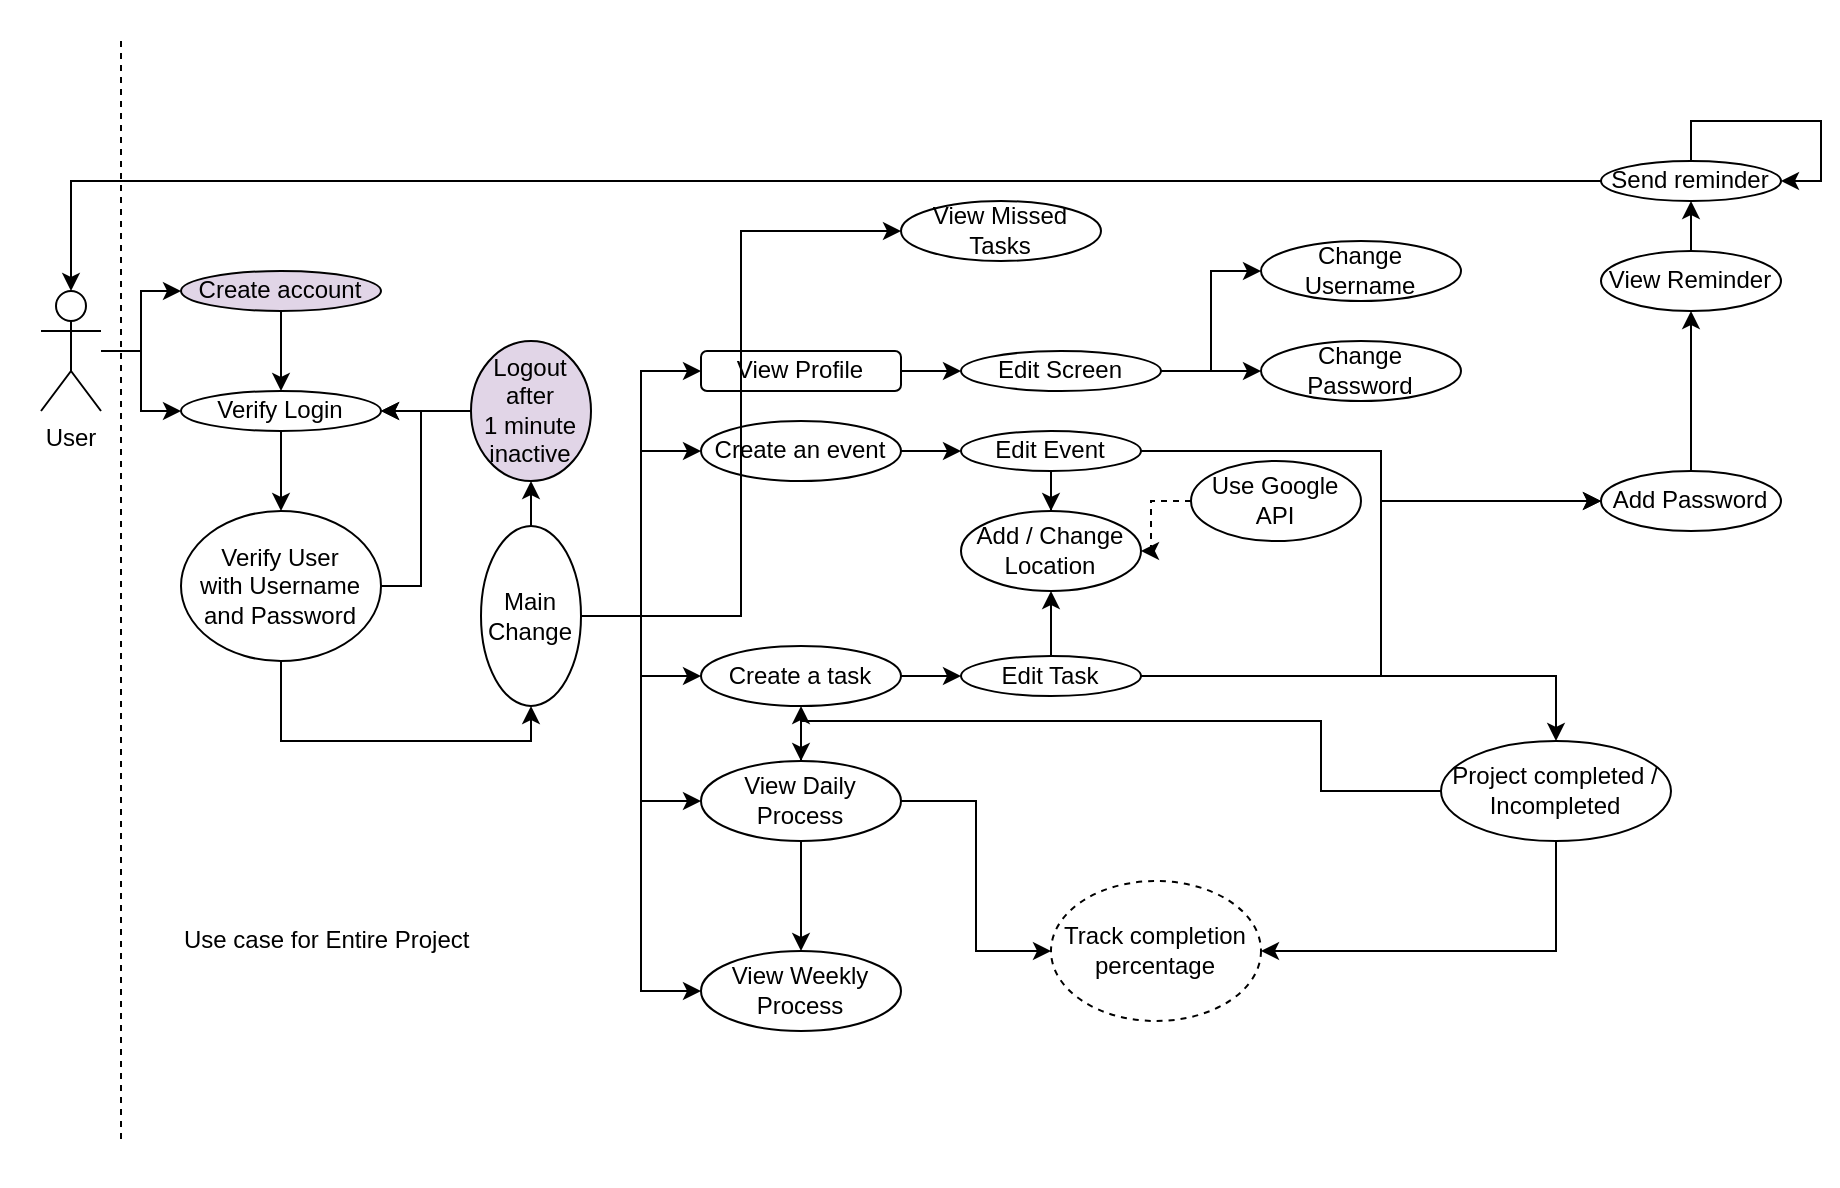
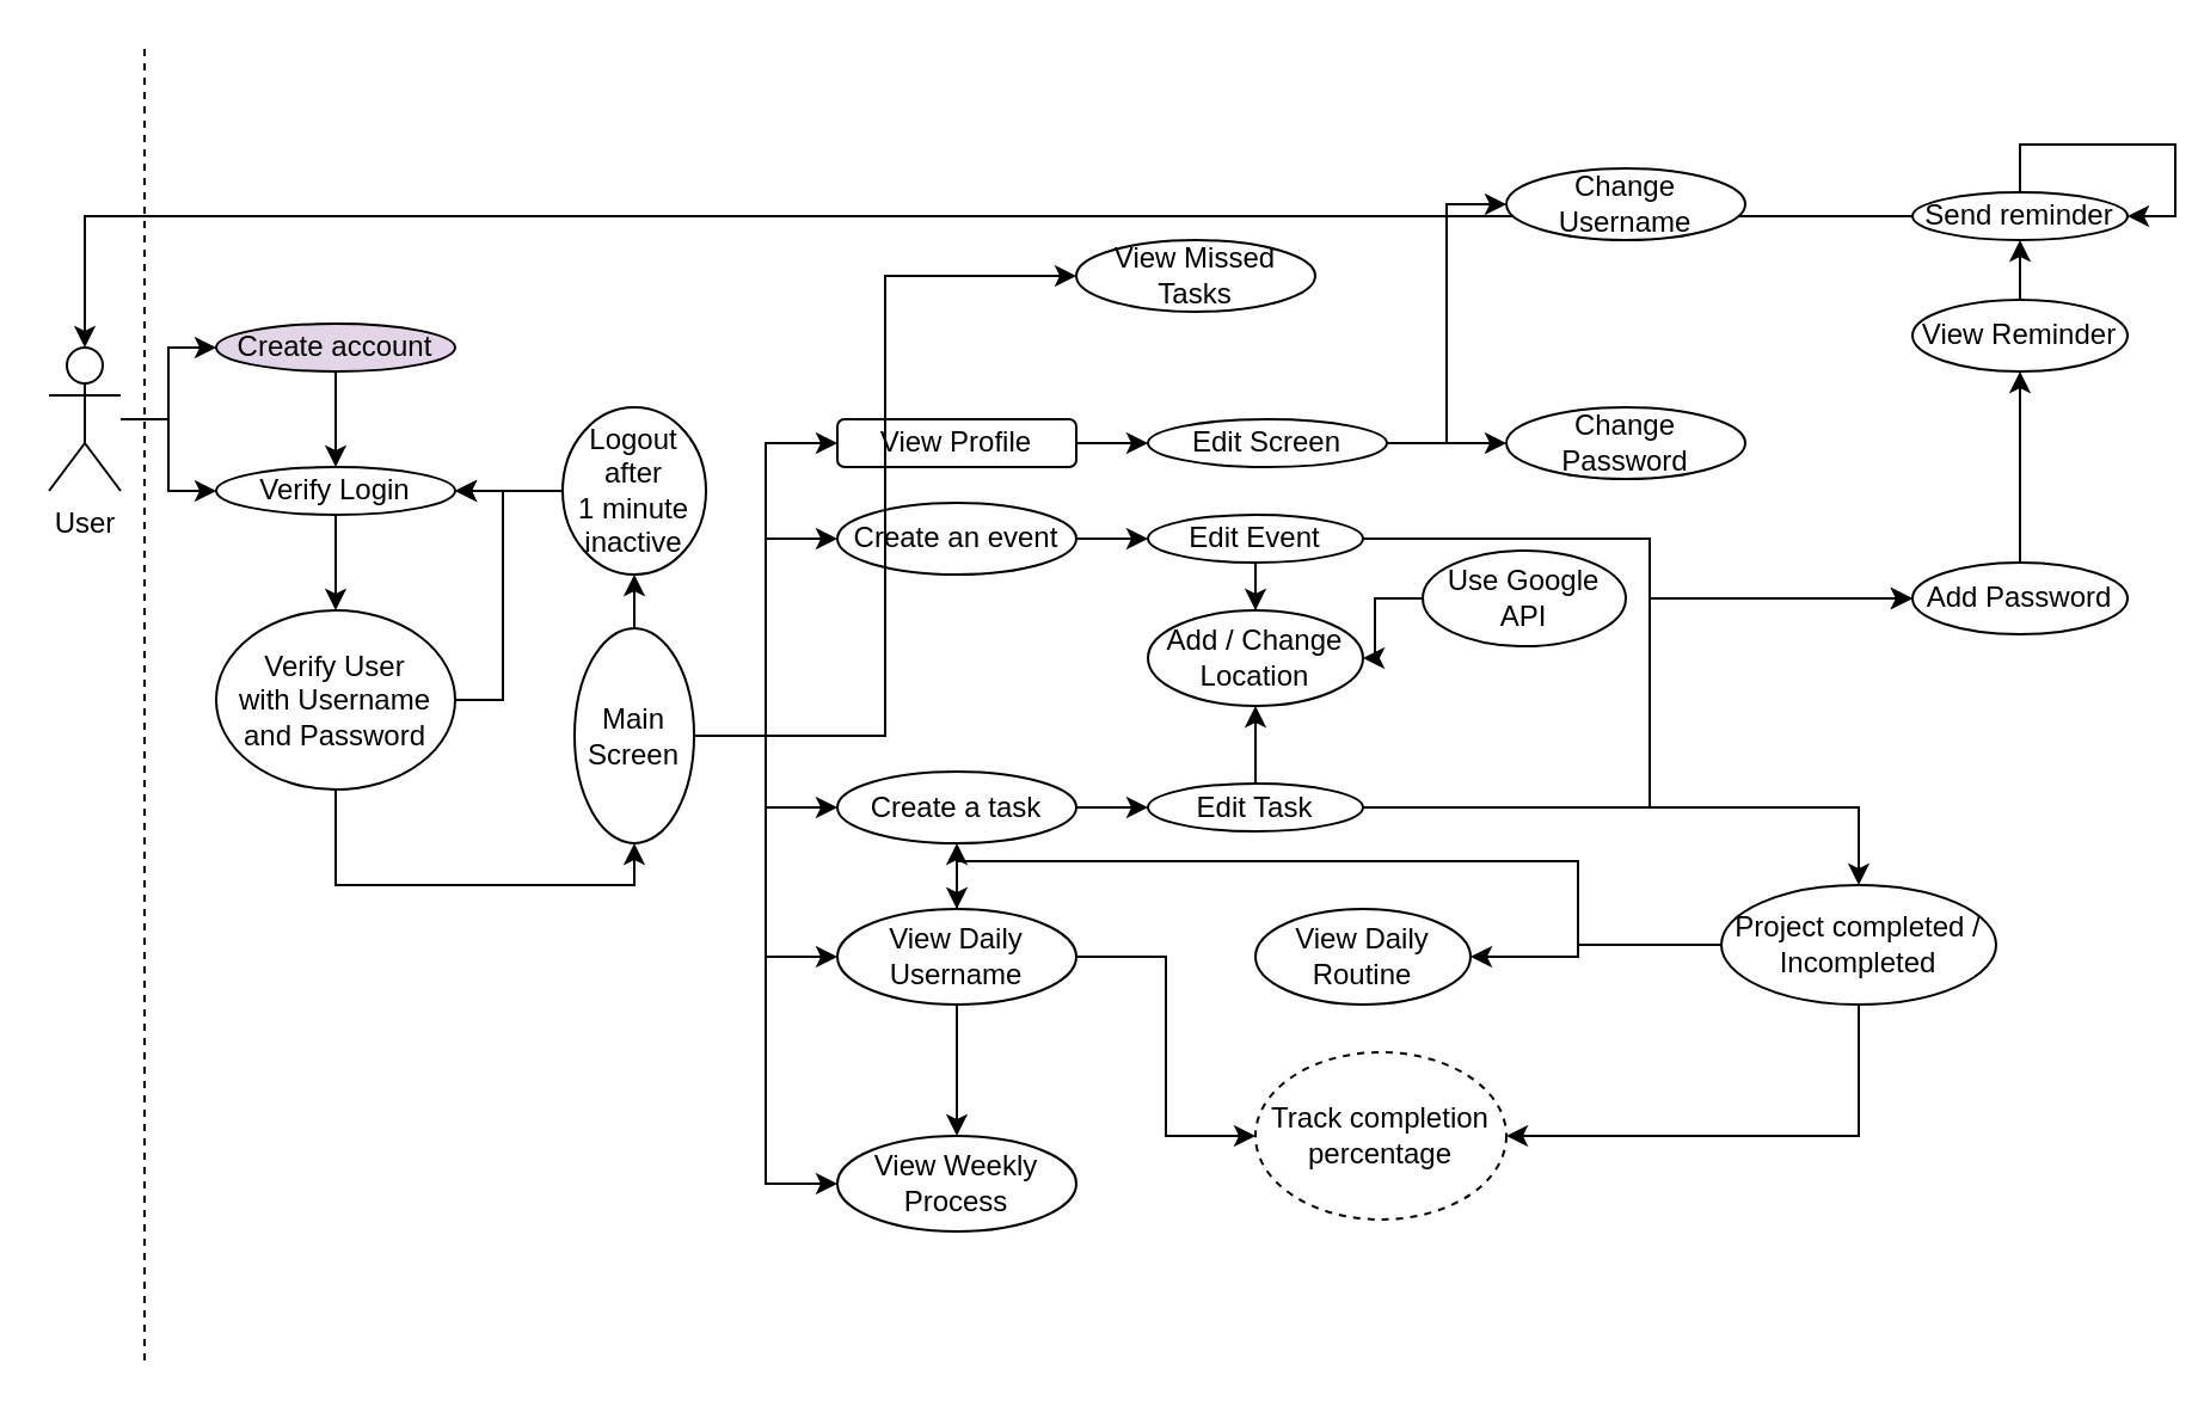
- <mxCell id="18" value="Change Username" style="ellipse;whiteSpace=wrap;html=1;" vertex="1" parent="1"><mxGeometry x="630" y="120" width="100" height="30" as="geometry" /></mxCell>
+ <mxCell id="18" value="Change Username" style="ellipse;whiteSpace=wrap;html=1;" vertex="1" parent="1"><mxGeometry x="630" y="70" width="100" height="30" as="geometry" /></mxCell>
- <mxCell id="60" value="Logout&lt;br&gt;after&lt;br&gt;1 minute&lt;br&gt;inactive" style="ellipse;whiteSpace=wrap;html=1;fillColor=#e1d5e7;" vertex="1" parent="1"><mxGeometry x="235" y="170" width="60" height="70" as="geometry" /></mxCell>
+ <mxCell id="60" value="Logout&lt;br&gt;after&lt;br&gt;1 minute&lt;br&gt;inactive" style="ellipse;whiteSpace=wrap;html=1;" vertex="1" parent="1"><mxGeometry x="235" y="170" width="60" height="70" as="geometry" /></mxCell>
- <mxCell id="62" style="edgeStyle=orthogonalEdgeStyle;rounded=0;orthogonalLoop=1;jettySize=auto;html=1;entryX=1;entryY=0.5;entryDx=0;entryDy=0;dashed=1;" edge="1" parent="1" source="63" target="61"><mxGeometry relative="1" as="geometry" /></mxCell>
+ <mxCell id="62" style="edgeStyle=orthogonalEdgeStyle;rounded=0;orthogonalLoop=1;jettySize=auto;html=1;entryX=1;entryY=0.5;entryDx=0;entryDy=0;" edge="1" parent="1" source="63" target="61"><mxGeometry relative="1" as="geometry" /></mxCell>
- <mxCell id="48" value="Main Change" style="ellipse;whiteSpace=wrap;html=1;" vertex="1" parent="1"><mxGeometry x="240" y="262.5" width="50" height="90" as="geometry" /></mxCell>
+ <mxCell id="48" value="Main Screen" style="ellipse;whiteSpace=wrap;html=1;" vertex="1" parent="1"><mxGeometry x="240" y="262.5" width="50" height="90" as="geometry" /></mxCell>
- <mxCell id="25" value="View Daily Process" style="ellipse;whiteSpace=wrap;html=1;" vertex="1" parent="1"><mxGeometry x="350" y="380" width="100" height="40" as="geometry" /></mxCell>
+ <mxCell id="25" value="View Daily Username" style="ellipse;whiteSpace=wrap;html=1;" vertex="1" parent="1"><mxGeometry x="350" y="380" width="100" height="40" as="geometry" /></mxCell>
+ <mxCell id="39" value="View Daily Routine" style="ellipse;whiteSpace=wrap;html=1;" vertex="1" parent="1"><mxGeometry x="525" y="380" width="90" height="40" as="geometry" /></mxCell>
+ <mxCell id="56" style="edgeStyle=orthogonalEdgeStyle;rounded=0;orthogonalLoop=1;jettySize=auto;html=1;entryX=1;entryY=0.5;entryDx=0;entryDy=0;" edge="1" parent="1" source="57" target="39"><mxGeometry relative="1" as="geometry"><Array as="points"><mxPoint x="660" y="395" /><mxPoint x="660" y="400" /></Array></mxGeometry></mxCell>
- <mxCell id="40" value="Use case for Entire Project" style="text;html=1;resizable=0;points=[];autosize=1;align=left;verticalAlign=top;spacingTop=-4;" vertex="1" parent="1"><mxGeometry x="90" y="460" width="160" height="20" as="geometry" /></mxCell>
